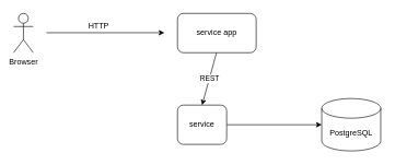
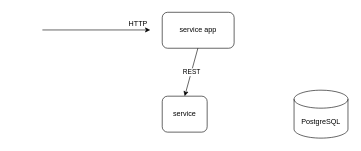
- <mxCell id="4" value="HTTP" style="text;html=1;strokeColor=none;fillColor=none;align=center;verticalAlign=middle;whiteSpace=wrap;rounded=0;" vertex="1" parent="1"><mxGeometry x="130" y="30" width="40" height="20" as="geometry" /></mxCell>
+ <mxCell id="4" value="HTTP" style="text;html=1;strokeColor=none;fillColor=none;align=center;verticalAlign=middle;whiteSpace=wrap;rounded=0;" vertex="1" parent="1"><mxGeometry x="210" y="30" width="40" height="20" as="geometry" /></mxCell>
- <mxCell id="2" value="Browser" style="shape=umlActor;verticalLabelPosition=bottom;verticalAlign=top;html=1;outlineConnect=0;" vertex="1" parent="1"><mxGeometry x="20" y="20" width="30" height="60" as="geometry" /></mxCell>
- <mxCell id="6" value="" style="edgeStyle=orthogonalEdgeStyle;rounded=0;orthogonalLoop=1;jettySize=auto;html=1;" edge="1" parent="1" source="7" target="8"><mxGeometry relative="1" as="geometry" /></mxCell>
